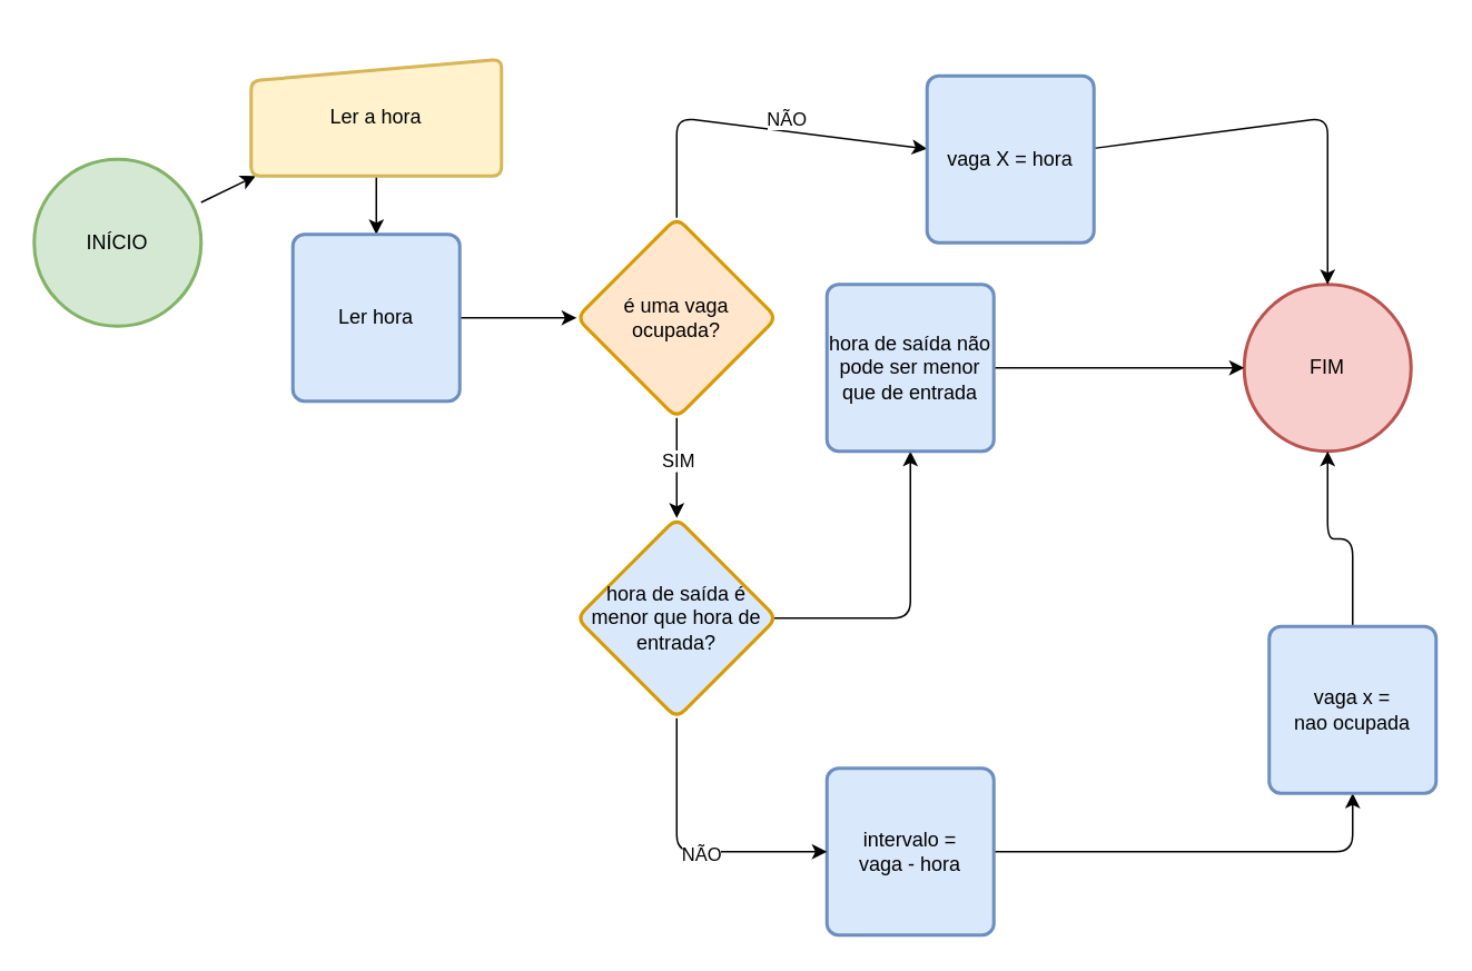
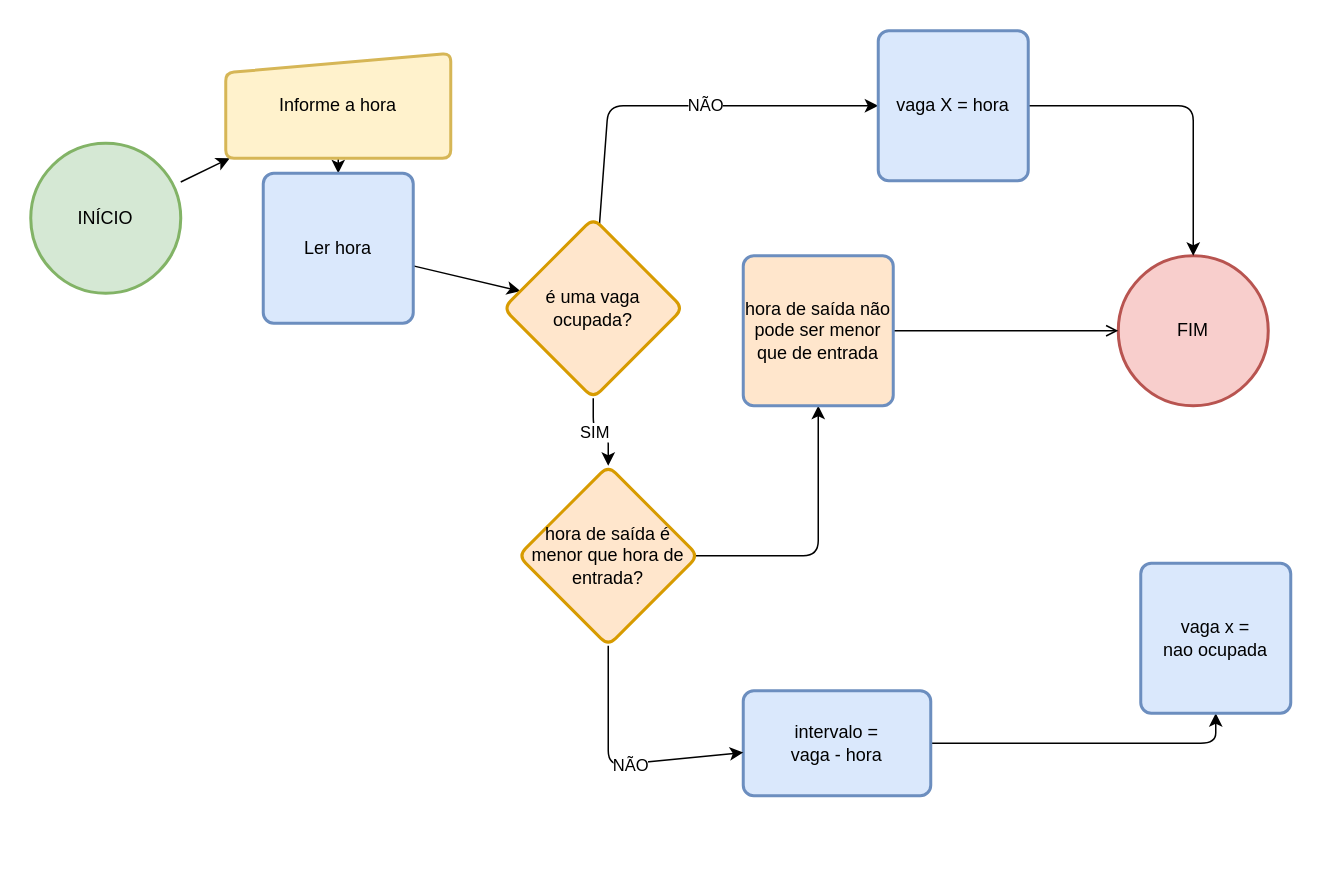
- <mxCell id="6" value="Ler a hora" style="html=1;strokeWidth=2;shape=manualInput;whiteSpace=wrap;rounded=1;size=13;arcSize=11;fillColor=#fff2cc;strokeColor=#d6b656;" vertex="1" parent="1"><mxGeometry x="150" y="35" width="150" height="70" as="geometry" /></mxCell>
+ <mxCell id="6" value="Informe a hora" style="html=1;strokeWidth=2;shape=manualInput;whiteSpace=wrap;rounded=1;size=13;arcSize=11;fillColor=#fff2cc;strokeColor=#d6b656;" vertex="1" parent="1"><mxGeometry x="150" y="35" width="150" height="70" as="geometry" /></mxCell>
- <mxCell id="15" value="vaga X = hora" style="rounded=1;whiteSpace=wrap;html=1;absoluteArcSize=1;arcSize=14;strokeWidth=2;fillColor=#dae8fc;strokeColor=#6c8ebf;" vertex="1" parent="1"><mxGeometry x="555" y="45" width="100" height="100" as="geometry" /></mxCell>
+ <mxCell id="15" value="vaga X = hora" style="rounded=1;whiteSpace=wrap;html=1;absoluteArcSize=1;arcSize=14;strokeWidth=2;fillColor=#dae8fc;strokeColor=#6c8ebf;" vertex="1" parent="1"><mxGeometry x="585" y="20" width="100" height="100" as="geometry" /></mxCell>
- <mxCell id="8" value="Ler hora" style="rounded=1;whiteSpace=wrap;html=1;absoluteArcSize=1;arcSize=14;strokeWidth=2;fillColor=#dae8fc;strokeColor=#6c8ebf;" vertex="1" parent="1"><mxGeometry x="175" y="140" width="100" height="100" as="geometry" /></mxCell>
+ <mxCell id="8" value="Ler hora" style="rounded=1;whiteSpace=wrap;html=1;absoluteArcSize=1;arcSize=14;strokeWidth=2;fillColor=#dae8fc;strokeColor=#6c8ebf;" vertex="1" parent="1"><mxGeometry x="175" y="115" width="100" height="100" as="geometry" /></mxCell>
- <mxCell id="13" value="é uma vaga ocupada?" style="rhombus;whiteSpace=wrap;html=1;rounded=1;arcSize=14;strokeWidth=2;fillColor=#ffe6cc;strokeColor=#d79b00;" vertex="1" parent="1"><mxGeometry x="345" y="130" width="120" height="120" as="geometry" /></mxCell>
+ <mxCell id="13" value="é uma vaga ocupada?" style="rhombus;whiteSpace=wrap;html=1;rounded=1;arcSize=14;strokeWidth=2;fillColor=#ffe6cc;strokeColor=#d79b00;" vertex="1" parent="1"><mxGeometry x="335" y="145" width="120" height="120" as="geometry" /></mxCell>
- <mxCell id="25" value="hora de saída não pode ser menor que de entrada" style="rounded=1;whiteSpace=wrap;html=1;absoluteArcSize=1;arcSize=14;strokeWidth=2;fillColor=#dae8fc;strokeColor=#6c8ebf;" vertex="1" parent="1"><mxGeometry x="495" y="170" width="100" height="100" as="geometry" /></mxCell>
+ <mxCell id="25" value="hora de saída não pode ser menor que de entrada" style="rounded=1;whiteSpace=wrap;html=1;absoluteArcSize=1;arcSize=14;strokeWidth=2;fillColor=#ffe6cc;strokeColor=#6c8ebf;" vertex="1" parent="1"><mxGeometry x="495" y="170" width="100" height="100" as="geometry" /></mxCell>
- <mxCell id="24" style="edgeStyle=none;html=1;" edge="1" parent="1" source="25" target="2"><mxGeometry relative="1" as="geometry" /></mxCell>
+ <mxCell id="24" style="edgeStyle=none;html=1;endArrow=open;" edge="1" parent="1" source="25" target="2"><mxGeometry relative="1" as="geometry" /></mxCell>
- <mxCell id="18" style="edgeStyle=orthogonalEdgeStyle;html=1;" edge="1" parent="1" source="19" target="2"><mxGeometry relative="1" as="geometry" /></mxCell>
- <mxCell id="23" value="hora de saída é menor que hora de entrada?" style="rhombus;whiteSpace=wrap;html=1;rounded=1;arcSize=14;strokeWidth=2;fillColor=#dae8fc;strokeColor=#d79b00;" vertex="1" parent="1"><mxGeometry x="345" y="310" width="120" height="120" as="geometry" /></mxCell>
+ <mxCell id="23" value="hora de saída é menor que hora de entrada?" style="rhombus;whiteSpace=wrap;html=1;rounded=1;arcSize=14;strokeWidth=2;fillColor=#ffe6cc;strokeColor=#d79b00;" vertex="1" parent="1"><mxGeometry x="345" y="310" width="120" height="120" as="geometry" /></mxCell>
- <mxCell id="17" value="intervalo =&lt;div&gt;vaga - hora&lt;/div&gt;" style="rounded=1;whiteSpace=wrap;html=1;absoluteArcSize=1;arcSize=14;strokeWidth=2;fillColor=#dae8fc;strokeColor=#6c8ebf;" vertex="1" parent="1"><mxGeometry x="495" y="460" width="100" height="100" as="geometry" /></mxCell>
+ <mxCell id="17" value="intervalo =&lt;div&gt;vaga - hora&lt;/div&gt;" style="rounded=1;whiteSpace=wrap;html=1;absoluteArcSize=1;arcSize=14;strokeWidth=2;fillColor=#dae8fc;strokeColor=#6c8ebf;" vertex="1" parent="1"><mxGeometry x="495" y="460" width="125" height="70" as="geometry" /></mxCell>
